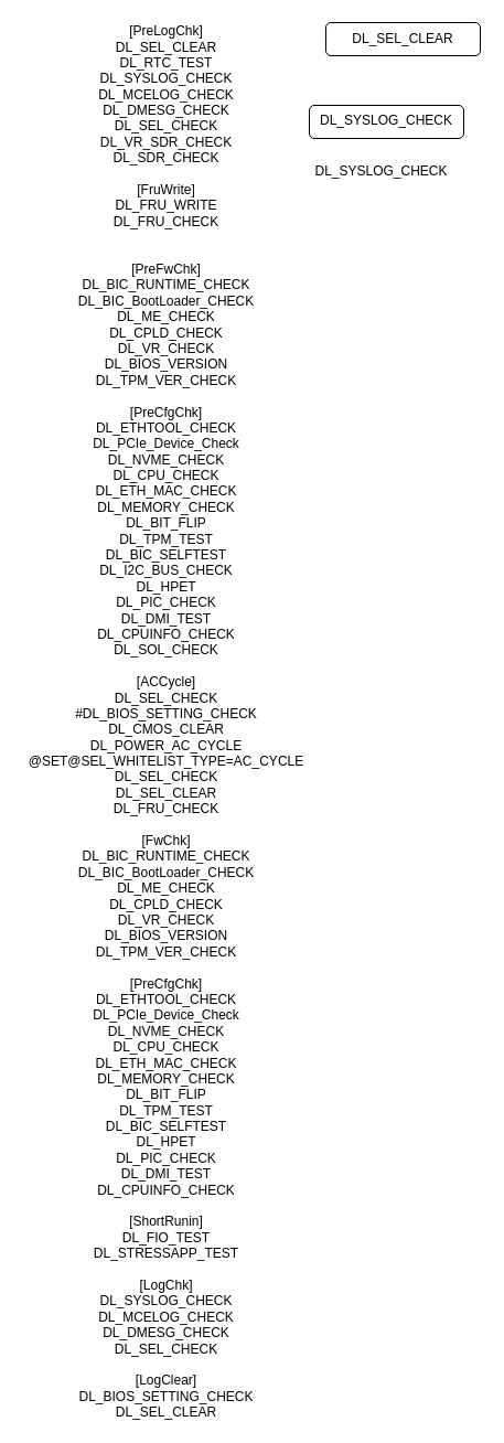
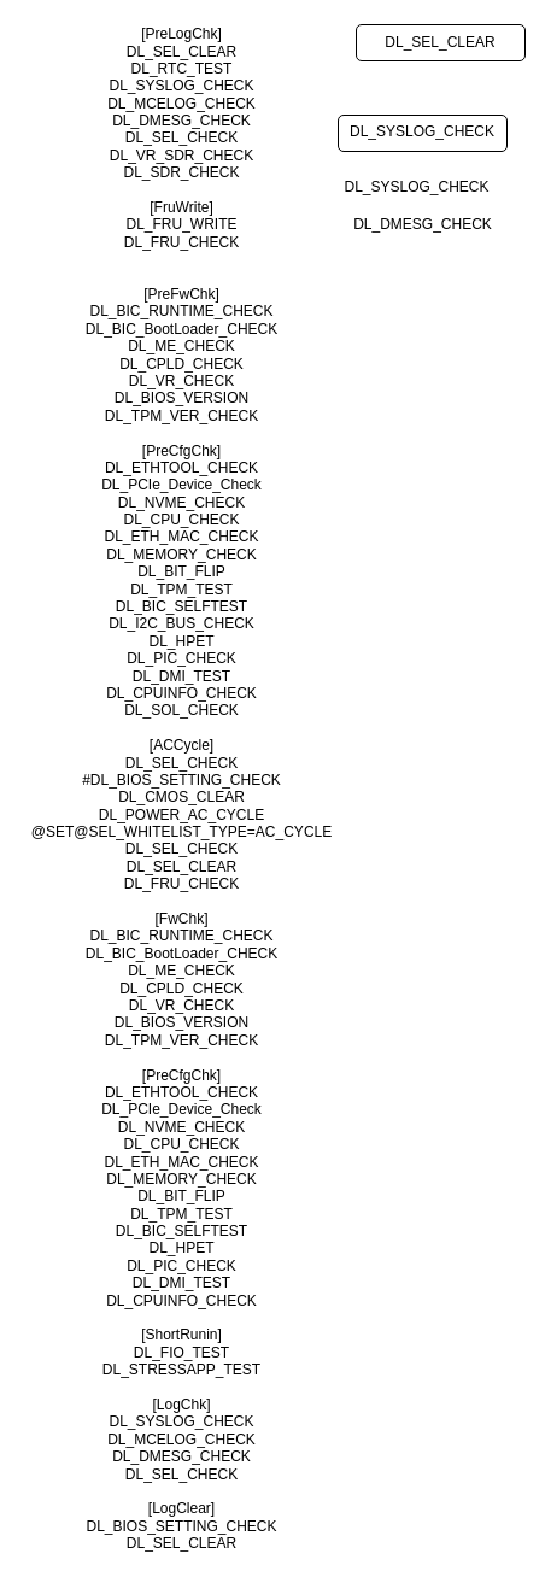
+ <mxCell id="6" value="&lt;div&gt;DL_DMESG_CHECK&lt;/div&gt;" style="text;html=1;align=center;verticalAlign=middle;resizable=0;points=[];autosize=1;" vertex="1" parent="1"><mxGeometry x="285" y="176" width="130" height="20" as="geometry" /></mxCell>
